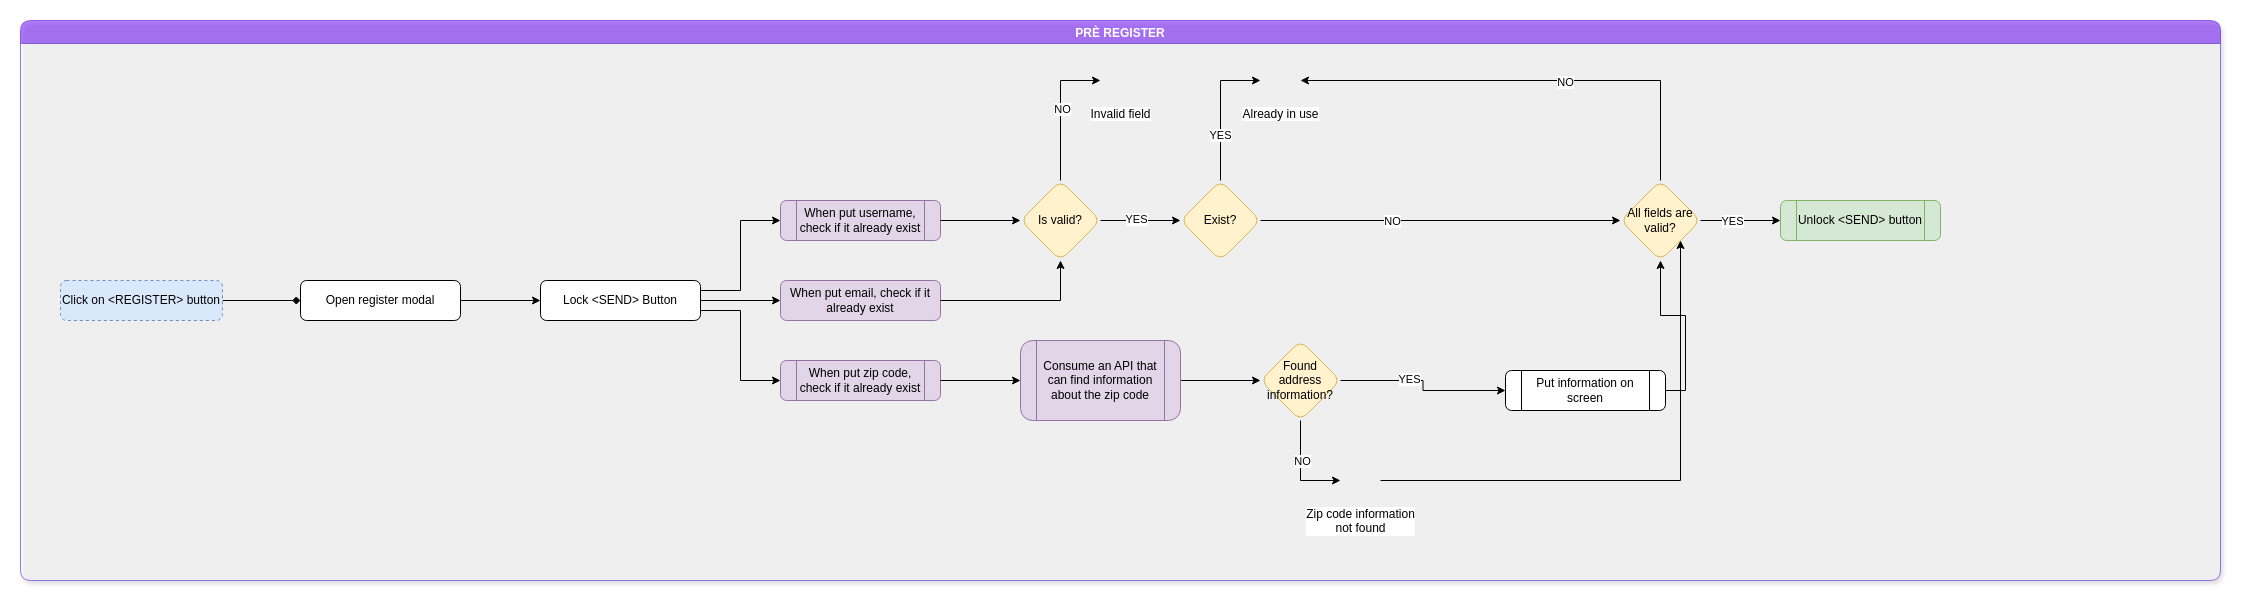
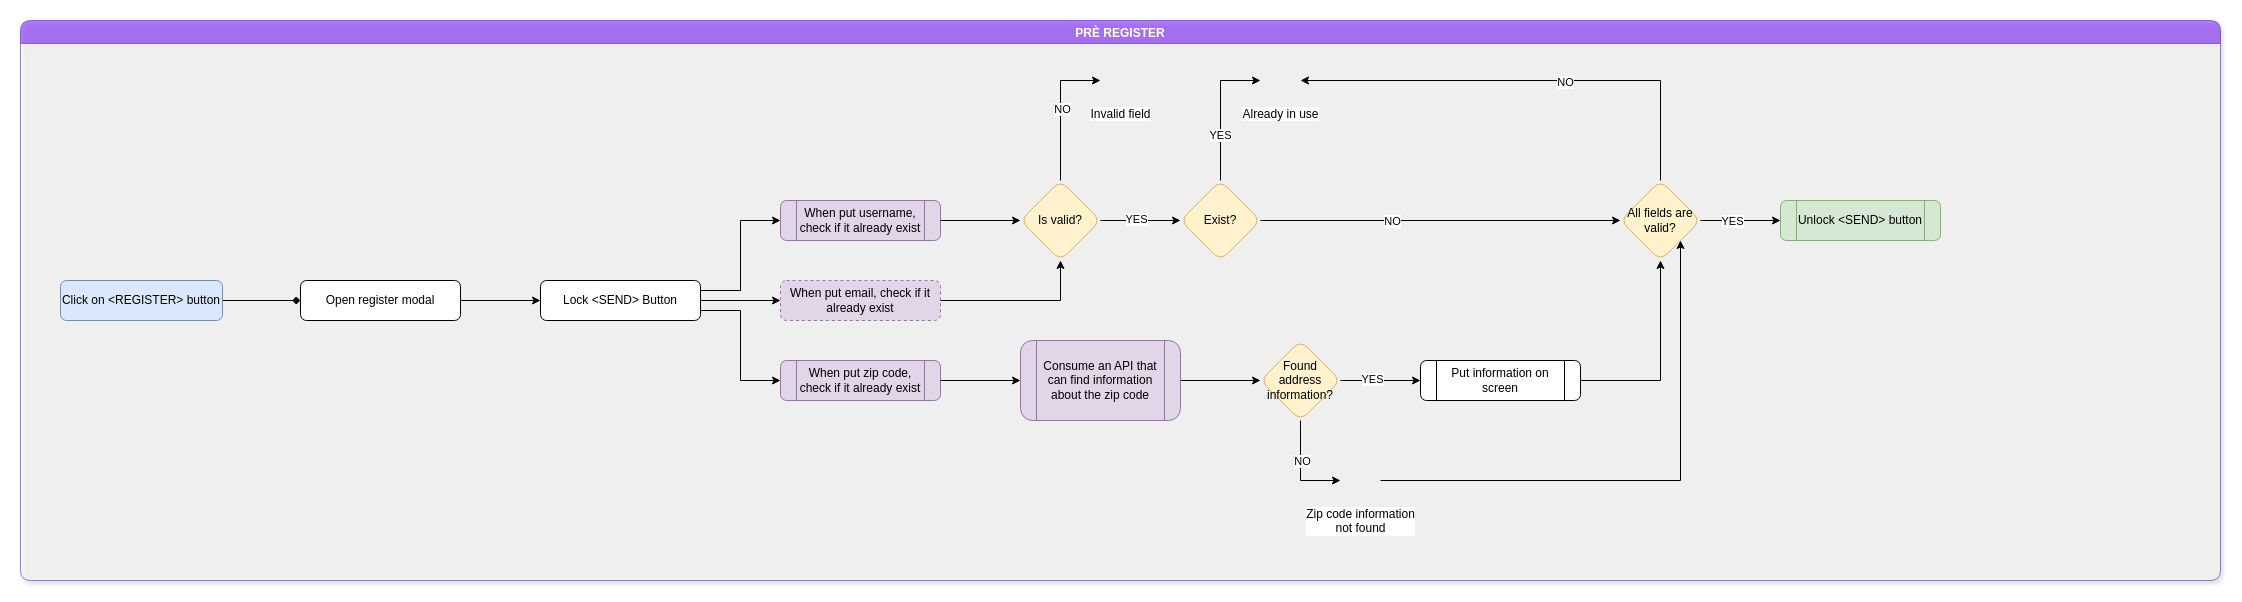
- <mxCell id="42" value="Click on &amp;lt;REGISTER&amp;gt; button" style="rounded=1;whiteSpace=wrap;html=1;fillColor=#dae8fc;strokeColor=#6c8ebf;dashed=1;" parent="2" vertex="1"><mxGeometry x="40" y="260" width="162" height="40" as="geometry" /></mxCell>
+ <mxCell id="42" value="Click on &amp;lt;REGISTER&amp;gt; button" style="rounded=1;whiteSpace=wrap;html=1;fillColor=#dae8fc;strokeColor=#6c8ebf;" parent="2" vertex="1"><mxGeometry x="40" y="260" width="162" height="40" as="geometry" /></mxCell>
- <mxCell id="8" value="When put email, check if it already exist" style="rounded=1;whiteSpace=wrap;html=1;fillColor=#e1d5e7;strokeColor=#9673a6;" parent="2" vertex="1"><mxGeometry x="760" y="260" width="160" height="40" as="geometry" /></mxCell>
+ <mxCell id="8" value="When put email, check if it already exist" style="rounded=1;whiteSpace=wrap;html=1;fillColor=#e1d5e7;strokeColor=#9673a6;dashed=1;" parent="2" vertex="1"><mxGeometry x="760" y="260" width="160" height="40" as="geometry" /></mxCell>
- <mxCell id="29" value="Put information on screen" style="shape=process;whiteSpace=wrap;html=1;backgroundOutline=1;rounded=1;" parent="2" vertex="1"><mxGeometry x="1485" y="350" width="160" height="40" as="geometry" /></mxCell>
+ <mxCell id="29" value="Put information on screen" style="shape=process;whiteSpace=wrap;html=1;backgroundOutline=1;rounded=1;" parent="2" vertex="1"><mxGeometry x="1400" y="340" width="160" height="40" as="geometry" /></mxCell>
